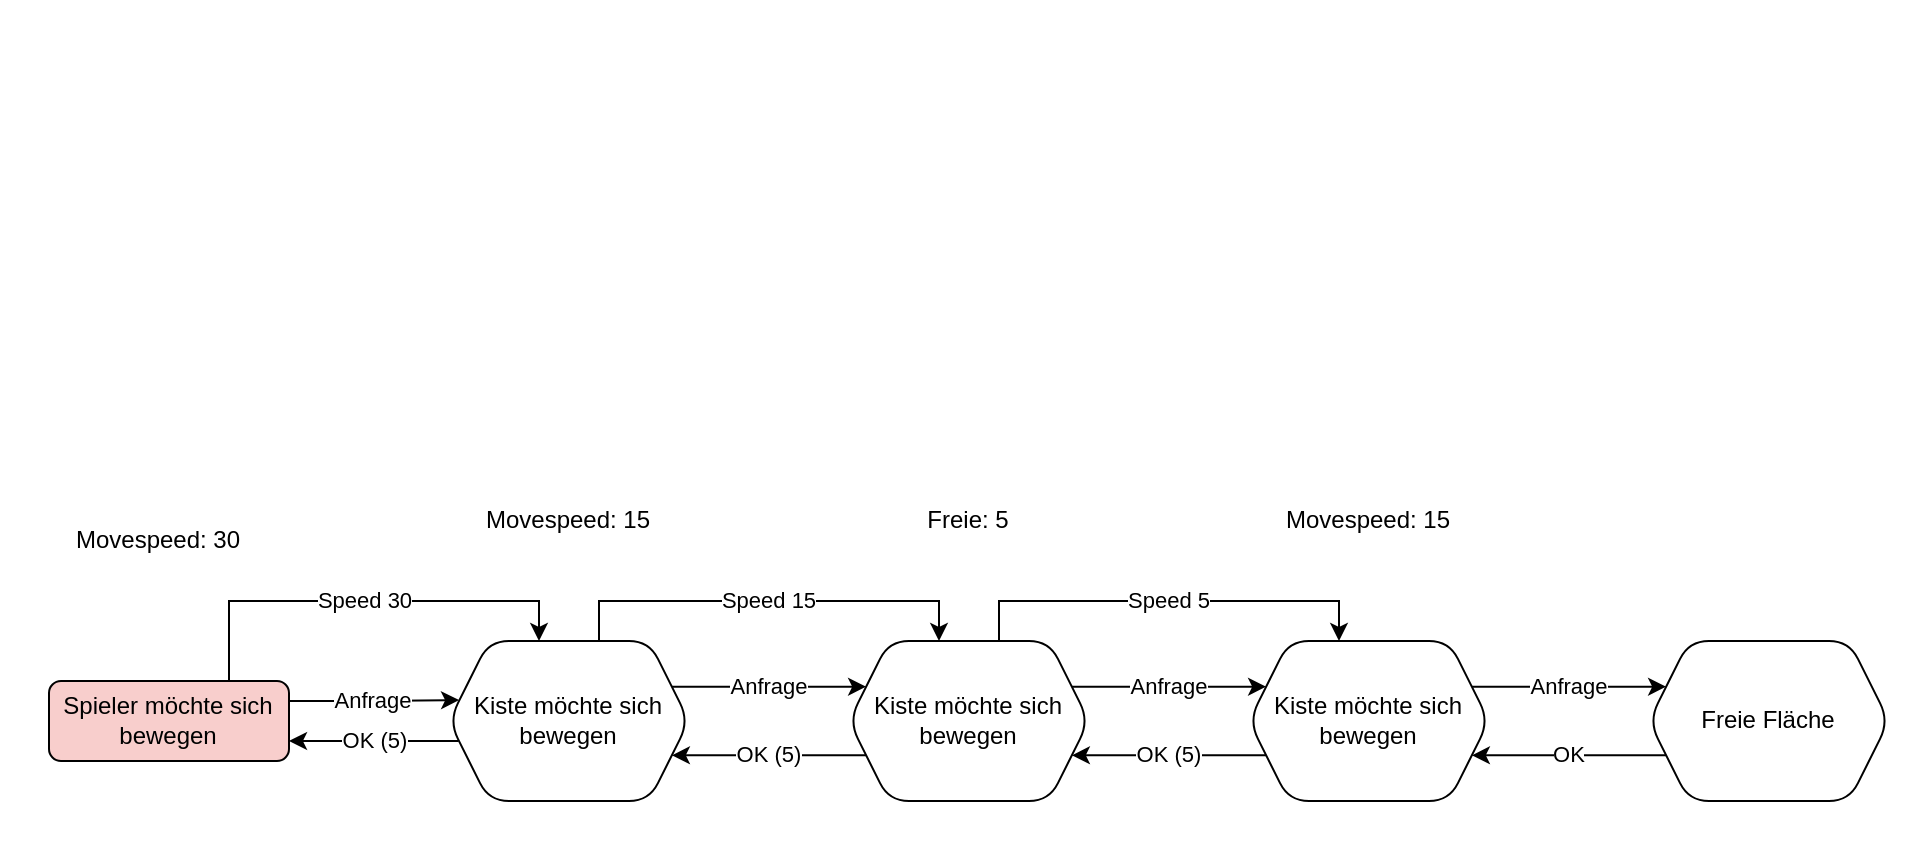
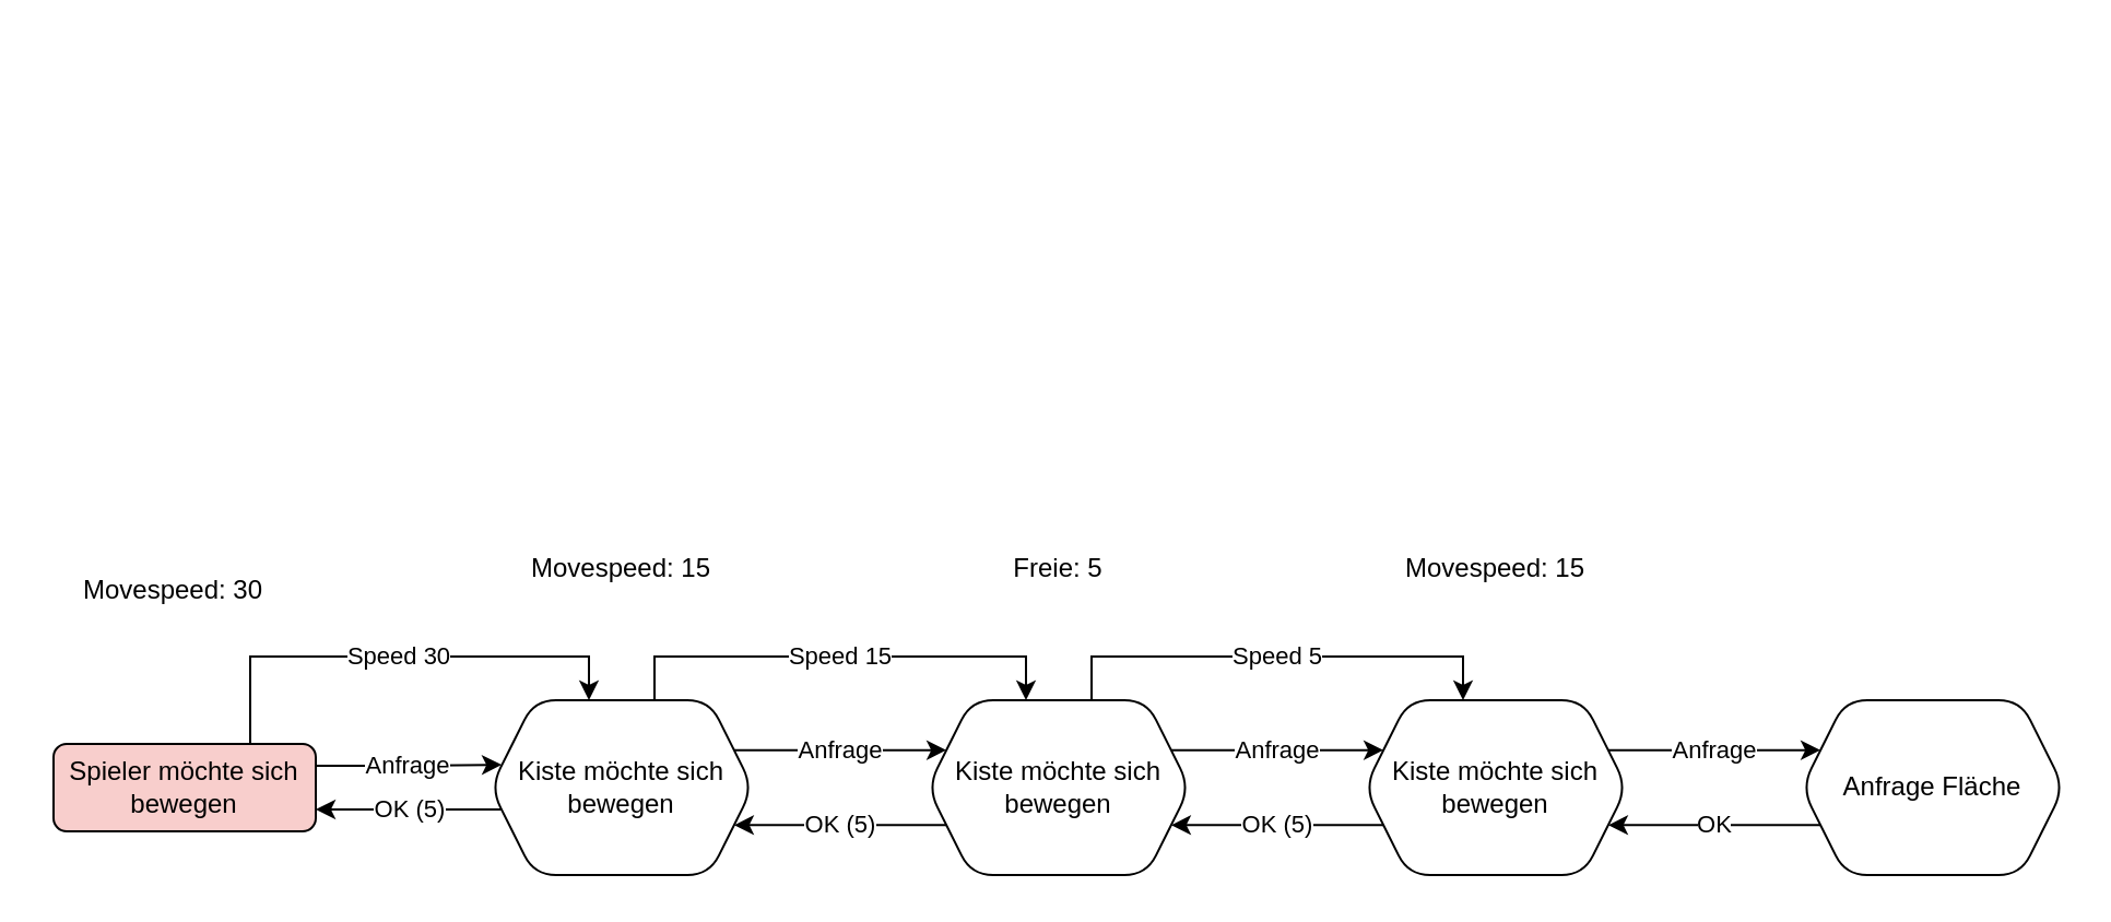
- <mxCell id="28" value="Freie Fläche" style="shape=hexagon;perimeter=hexagonPerimeter2;whiteSpace=wrap;html=1;fixedSize=1;rounded=1;shadow=0;strokeWidth=1;glass=0;" parent="1" vertex="1"><mxGeometry x="824" y="320" width="120" height="80" as="geometry" /></mxCell>
+ <mxCell id="28" value="Anfrage Fläche" style="shape=hexagon;perimeter=hexagonPerimeter2;whiteSpace=wrap;html=1;fixedSize=1;rounded=1;shadow=0;strokeWidth=1;glass=0;" parent="1" vertex="1"><mxGeometry x="824" y="320" width="120" height="80" as="geometry" /></mxCell>
